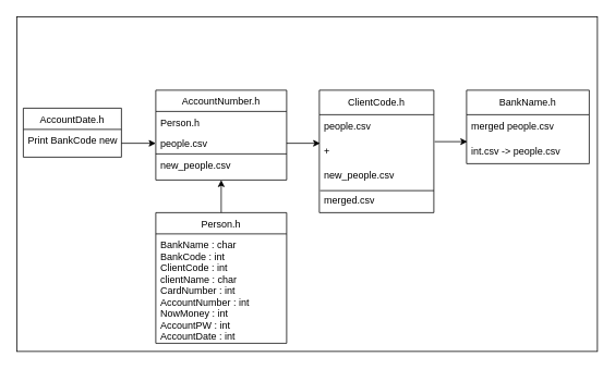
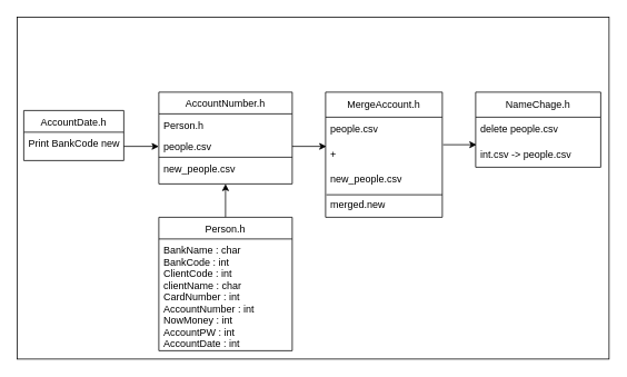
- <mxCell id="11" value="ClientCode.h" style="swimlane;fontStyle=0;childLayout=stackLayout;horizontal=1;startSize=30;horizontalStack=0;resizeParent=1;resizeParentMax=0;resizeLast=0;collapsible=1;marginBottom=0;whiteSpace=wrap;html=1;" vertex="1" parent="1"><mxGeometry x="390" y="110" width="140" height="150" as="geometry" /></mxCell>
+ <mxCell id="11" value="MergeAccount.h" style="swimlane;fontStyle=0;childLayout=stackLayout;horizontal=1;startSize=30;horizontalStack=0;resizeParent=1;resizeParentMax=0;resizeLast=0;collapsible=1;marginBottom=0;whiteSpace=wrap;html=1;" vertex="1" parent="1"><mxGeometry x="390" y="110" width="140" height="150" as="geometry" /></mxCell>
- <mxCell id="17" value="BankName.h" style="swimlane;fontStyle=0;childLayout=stackLayout;horizontal=1;startSize=30;horizontalStack=0;resizeParent=1;resizeParentMax=0;resizeLast=0;collapsible=1;marginBottom=0;whiteSpace=wrap;html=1;" vertex="1" parent="1"><mxGeometry x="570" y="110" width="150" height="90" as="geometry" /></mxCell>
+ <mxCell id="17" value="NameChage.h" style="swimlane;fontStyle=0;childLayout=stackLayout;horizontal=1;startSize=30;horizontalStack=0;resizeParent=1;resizeParentMax=0;resizeLast=0;collapsible=1;marginBottom=0;whiteSpace=wrap;html=1;" vertex="1" parent="1"><mxGeometry x="570" y="110" width="150" height="90" as="geometry" /></mxCell>
- <mxCell id="18" value="merged people.csv" style="text;strokeColor=none;fillColor=none;align=left;verticalAlign=middle;spacingLeft=4;spacingRight=4;overflow=hidden;points=[[0,0.5],[1,0.5]];portConstraint=eastwest;rotatable=0;whiteSpace=wrap;html=1;" vertex="1" parent="17"><mxGeometry y="30" width="150" height="30" as="geometry" /></mxCell>
+ <mxCell id="18" value="delete people.csv" style="text;strokeColor=none;fillColor=none;align=left;verticalAlign=middle;spacingLeft=4;spacingRight=4;overflow=hidden;points=[[0,0.5],[1,0.5]];portConstraint=eastwest;rotatable=0;whiteSpace=wrap;html=1;" vertex="1" parent="17"><mxGeometry y="30" width="150" height="30" as="geometry" /></mxCell>
- <mxCell id="15" value="merged.csv" style="text;strokeColor=none;fillColor=none;align=left;verticalAlign=middle;spacingLeft=4;spacingRight=4;overflow=hidden;points=[[0,0.5],[1,0.5]];portConstraint=eastwest;rotatable=0;whiteSpace=wrap;html=1;" vertex="1" parent="11"><mxGeometry y="120" width="140" height="30" as="geometry" /></mxCell>
+ <mxCell id="15" value="merged.new" style="text;strokeColor=none;fillColor=none;align=left;verticalAlign=middle;spacingLeft=4;spacingRight=4;overflow=hidden;points=[[0,0.5],[1,0.5]];portConstraint=eastwest;rotatable=0;whiteSpace=wrap;html=1;" vertex="1" parent="11"><mxGeometry y="120" width="140" height="30" as="geometry" /></mxCell>
